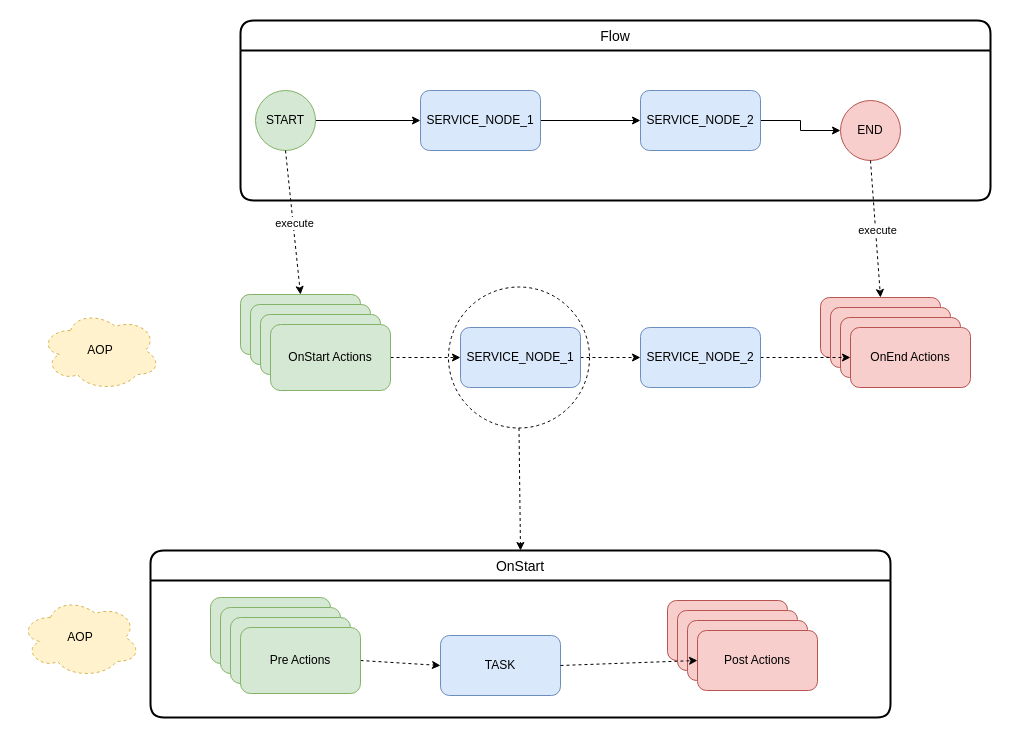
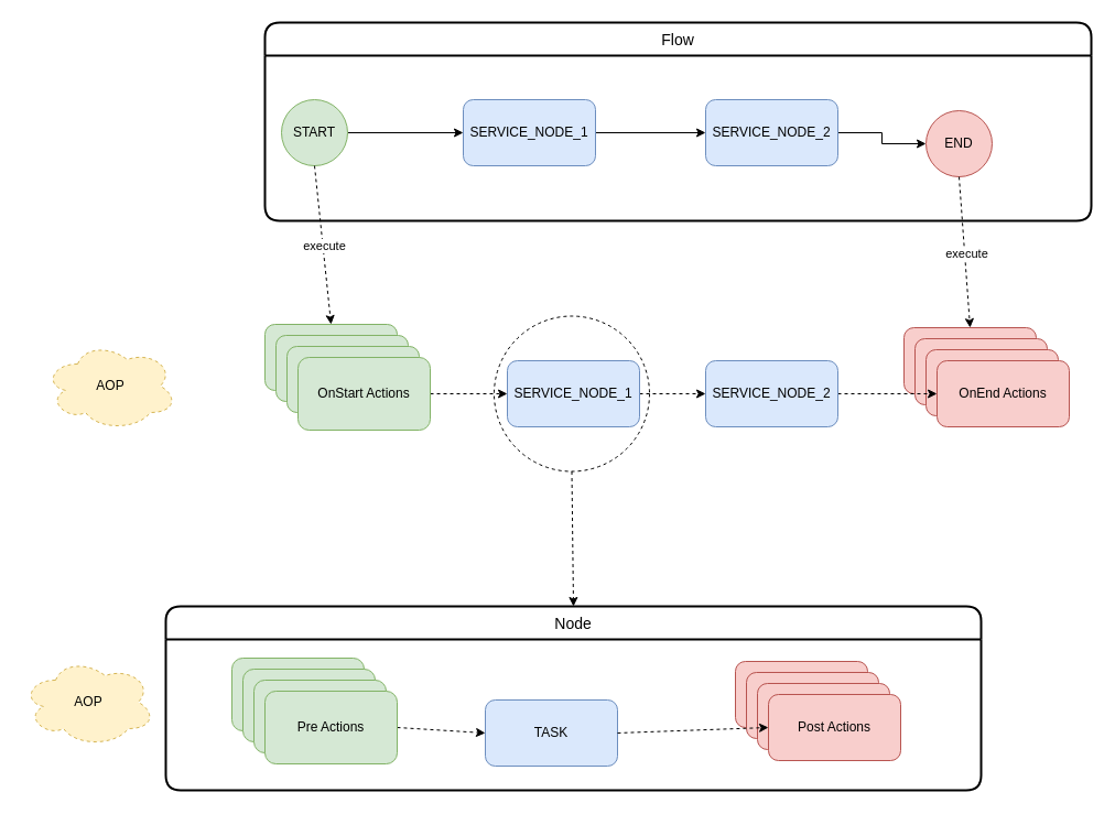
- <mxCell id="40" value="OnStart" style="swimlane;childLayout=stackLayout;horizontal=1;startSize=30;horizontalStack=0;rounded=1;fontSize=14;fontStyle=0;strokeWidth=2;resizeParent=0;resizeLast=1;shadow=0;dashed=0;align=center;" parent="1" vertex="1"><mxGeometry x="150" y="550" width="740" height="167" as="geometry" /></mxCell>
+ <mxCell id="40" value="Node" style="swimlane;childLayout=stackLayout;horizontal=1;startSize=30;horizontalStack=0;rounded=1;fontSize=14;fontStyle=0;strokeWidth=2;resizeParent=0;resizeLast=1;shadow=0;dashed=0;align=center;" parent="1" vertex="1"><mxGeometry x="150" y="550" width="740" height="167" as="geometry" /></mxCell>
